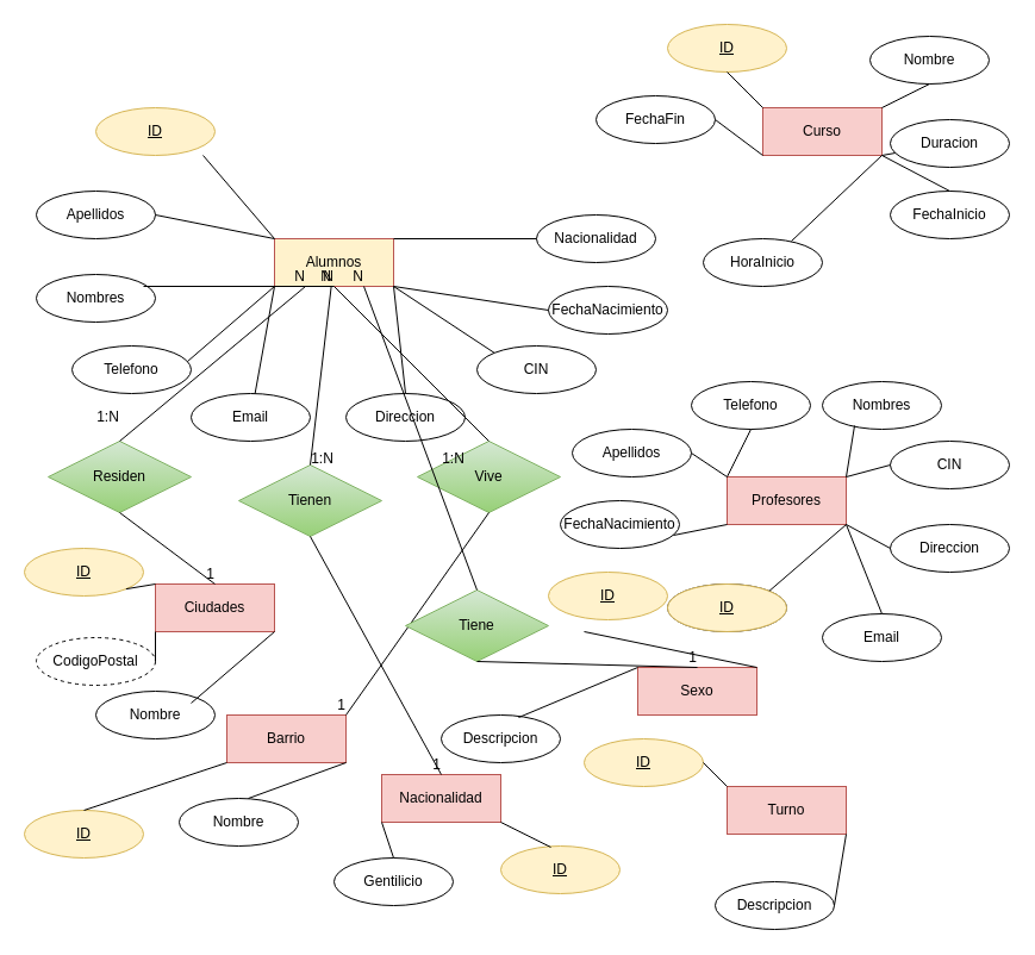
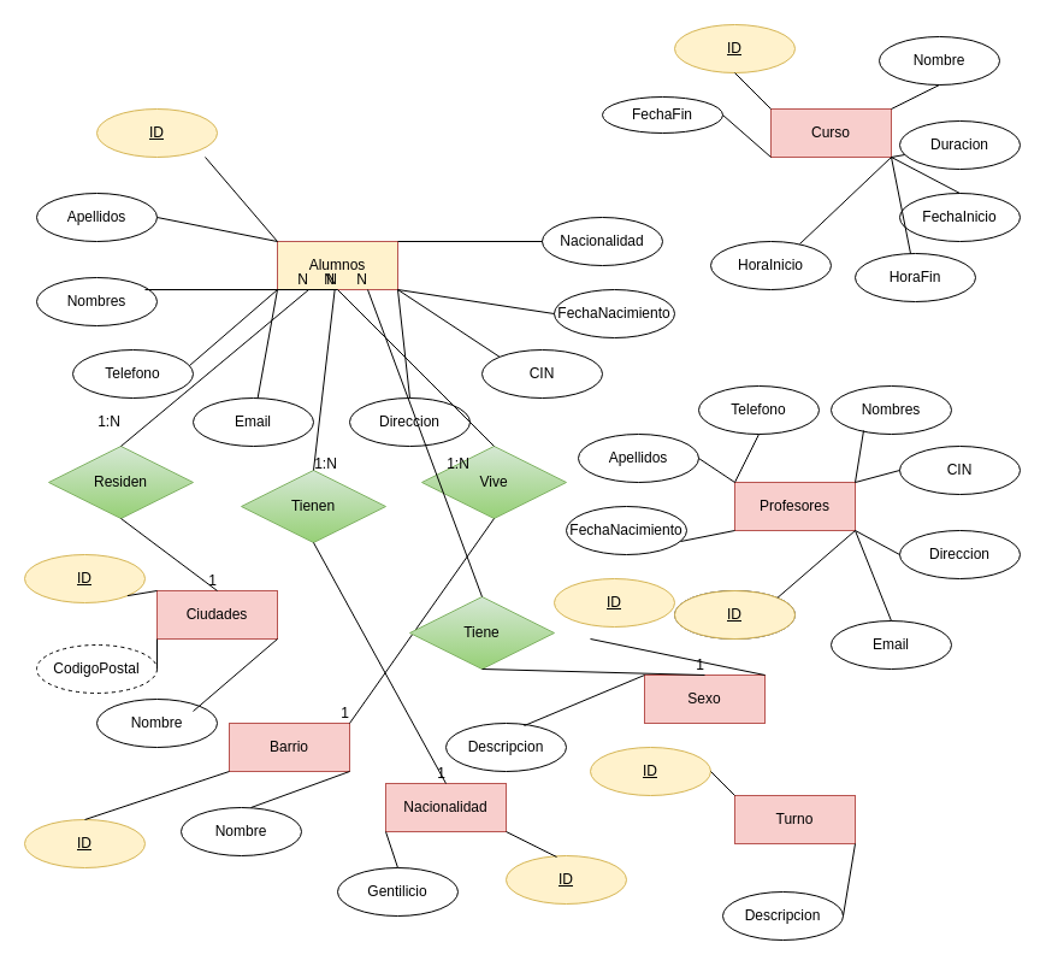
- <mxCell id="65" value="FechaFin" style="ellipse;whiteSpace=wrap;html=1;align=center;" vertex="1" parent="1"><mxGeometry x="500" y="80" width="100" height="40" as="geometry" /></mxCell>
+ <mxCell id="65" value="FechaFin" style="ellipse;whiteSpace=wrap;html=1;align=center;" vertex="1" parent="1"><mxGeometry x="500" y="80" width="100" height="30" as="geometry" /></mxCell>
+ <mxCell id="74" value="" style="endArrow=none;html=1;rounded=0;exitX=1;exitY=1;exitDx=0;exitDy=0;" edge="1" parent="1" source="61" target="68"><mxGeometry relative="1" as="geometry"><mxPoint x="693.74" y="130" as="sourcePoint" /><mxPoint x="729.995" y="161.803" as="targetPoint" /></mxGeometry></mxCell>
+ <mxCell id="68" value="HoraFin" style="ellipse;whiteSpace=wrap;html=1;align=center;" vertex="1" parent="1"><mxGeometry x="710" y="210" width="100" height="40" as="geometry" /></mxCell>
